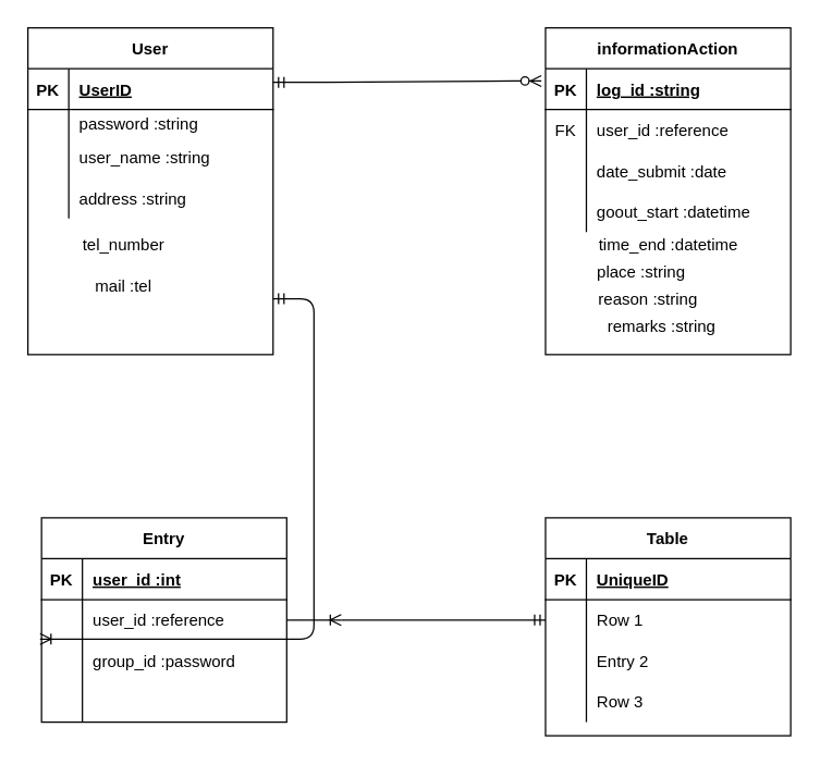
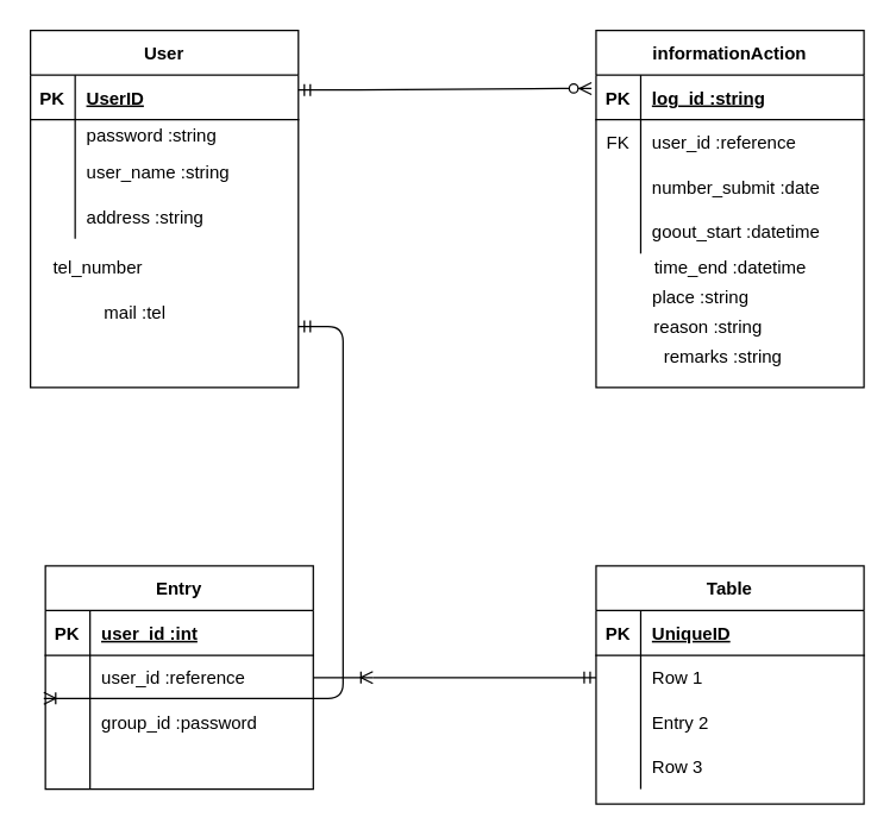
- <mxCell id="45" value="date_submit :date" style="shape=partialRectangle;connectable=0;fillColor=none;top=0;left=0;bottom=0;right=0;align=left;spacingLeft=6;overflow=hidden;" parent="43" vertex="1"><mxGeometry x="30" width="150" height="30" as="geometry" /></mxCell>
+ <mxCell id="45" value="number_submit :date" style="shape=partialRectangle;connectable=0;fillColor=none;top=0;left=0;bottom=0;right=0;align=left;spacingLeft=6;overflow=hidden;" parent="43" vertex="1"><mxGeometry x="30" width="150" height="30" as="geometry" /></mxCell>
- <mxCell id="15" value="tel_number" style="text;html=1;align=center;verticalAlign=middle;resizable=0;points=[];autosize=1;" parent="1" vertex="1"><mxGeometry x="50" y="170" width="80" height="20" as="geometry" /></mxCell>
+ <mxCell id="15" value="tel_number" style="text;html=1;align=center;verticalAlign=middle;resizable=0;points=[];autosize=1;" parent="1" vertex="1"><mxGeometry x="25" y="170" width="80" height="20" as="geometry" /></mxCell>
